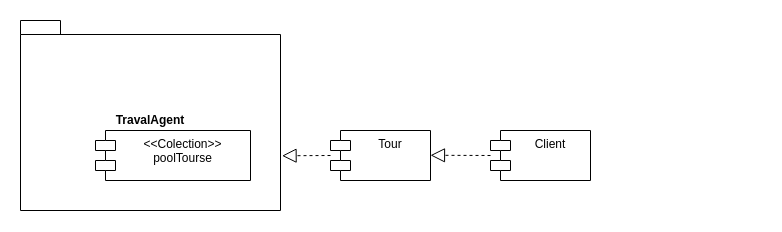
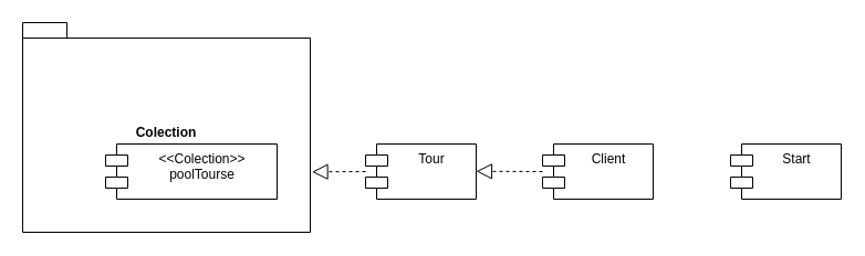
- <mxCell id="5" value="TravalAgent" style="shape=folder;fontStyle=1;spacingTop=10;tabWidth=40;tabHeight=14;tabPosition=left;html=1;whiteSpace=wrap;" vertex="1" parent="1"><mxGeometry x="20" y="20" width="260" height="190" as="geometry" /></mxCell>
+ <mxCell id="5" value="Colection" style="shape=folder;fontStyle=1;spacingTop=10;tabWidth=40;tabHeight=14;tabPosition=left;html=1;whiteSpace=wrap;" vertex="1" parent="1"><mxGeometry x="20" y="20" width="260" height="190" as="geometry" /></mxCell>
+ <mxCell id="4" value="Start" style="shape=module;align=left;spacingLeft=20;align=center;verticalAlign=top;whiteSpace=wrap;html=1;" vertex="1" parent="1"><mxGeometry x="660" y="130" width="100" height="50" as="geometry" /></mxCell>
